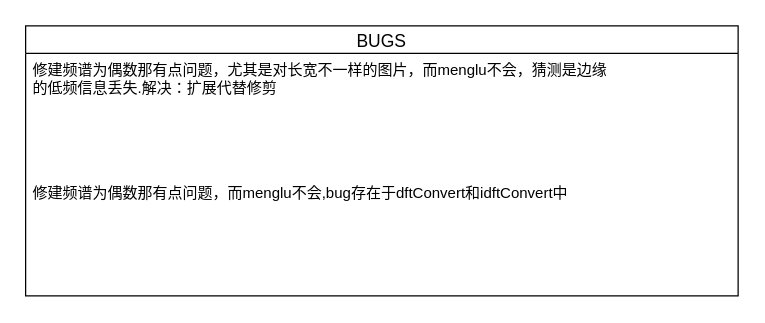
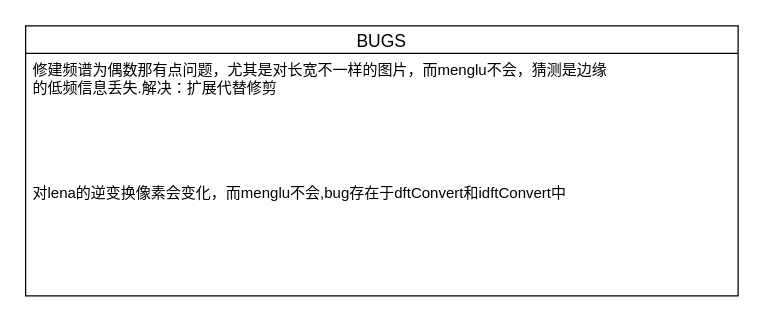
- <mxCell id="4" value="修建频谱为偶数那有点问题，而menglu不会,bug存在于dftConvert和idftConvert中" style="text;strokeColor=none;fillColor=none;spacingLeft=4;spacingRight=4;overflow=hidden;rotatable=0;points=[[0,0.5],[1,0.5]];portConstraint=eastwest;fontSize=12;" vertex="1" parent="2"><mxGeometry y="120" width="570" height="96" as="geometry" /></mxCell>
+ <mxCell id="4" value="对lena的逆变换像素会变化，而menglu不会,bug存在于dftConvert和idftConvert中" style="text;strokeColor=none;fillColor=none;spacingLeft=4;spacingRight=4;overflow=hidden;rotatable=0;points=[[0,0.5],[1,0.5]];portConstraint=eastwest;fontSize=12;" vertex="1" parent="2"><mxGeometry y="120" width="570" height="96" as="geometry" /></mxCell>
